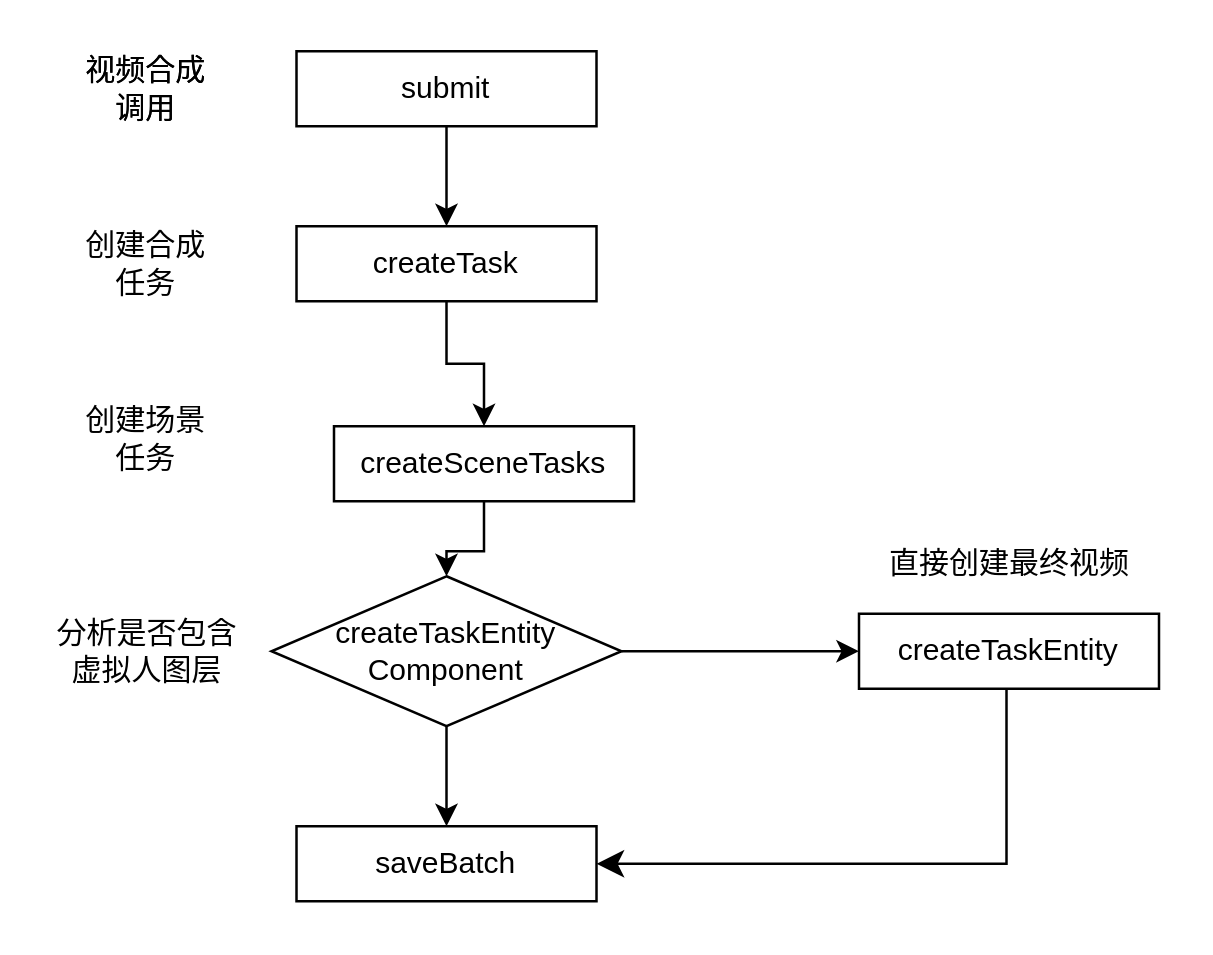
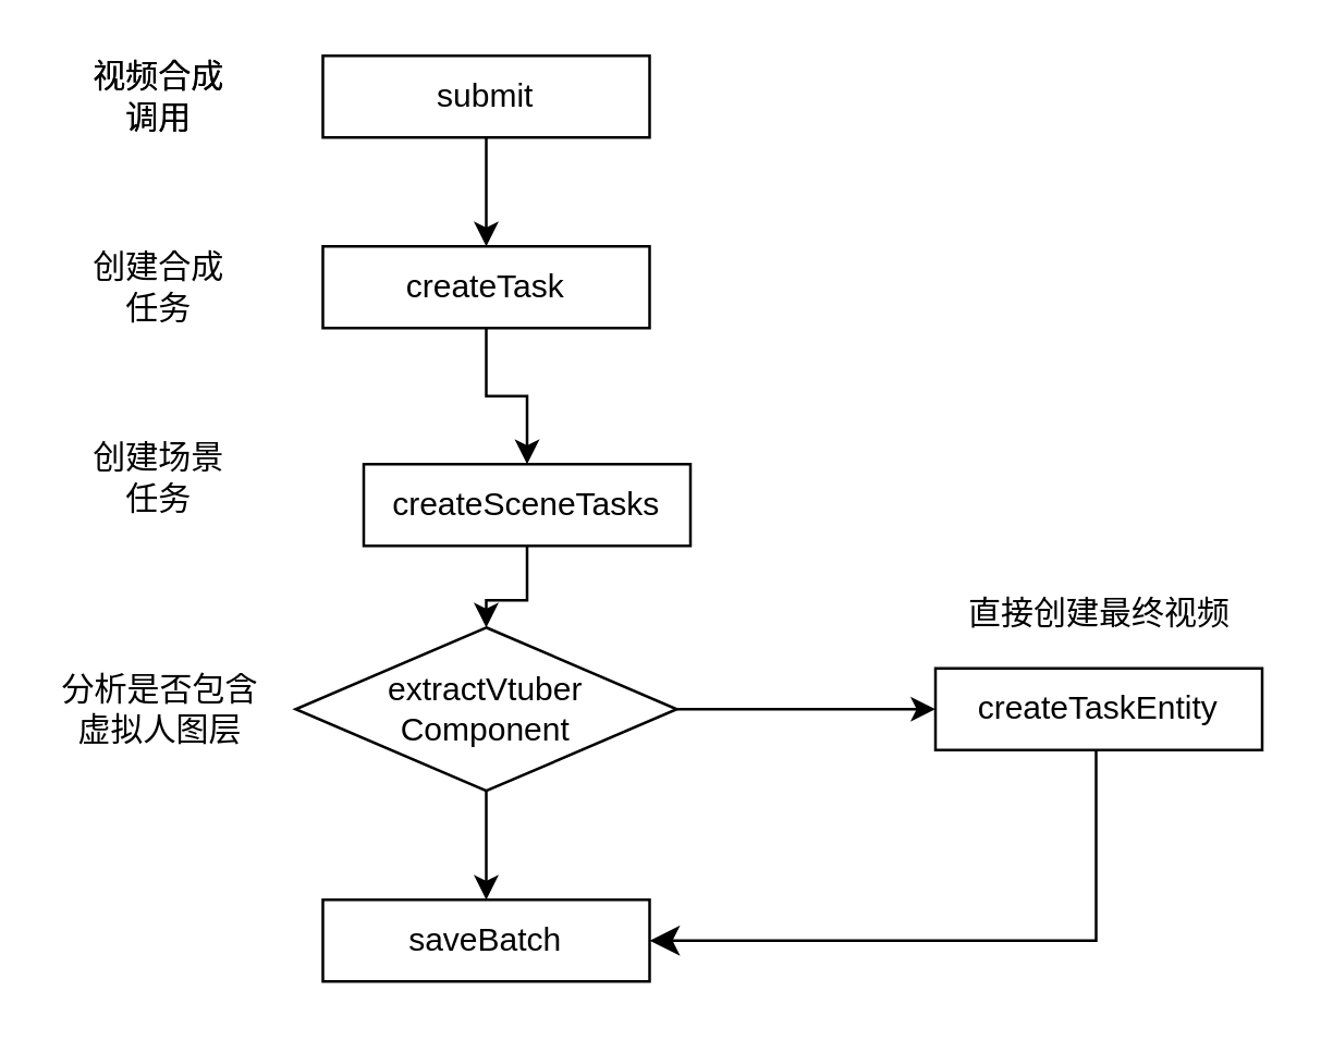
- <mxCell id="15" value="createTaskEntity&lt;br&gt;Component" style="rhombus;whiteSpace=wrap;html=1;" vertex="1" parent="1"><mxGeometry x="108" y="230" width="140" height="60" as="geometry" /></mxCell>
+ <mxCell id="15" value="extractVtuber&lt;br&gt;Component" style="rhombus;whiteSpace=wrap;html=1;" vertex="1" parent="1"><mxGeometry x="108" y="230" width="140" height="60" as="geometry" /></mxCell>
